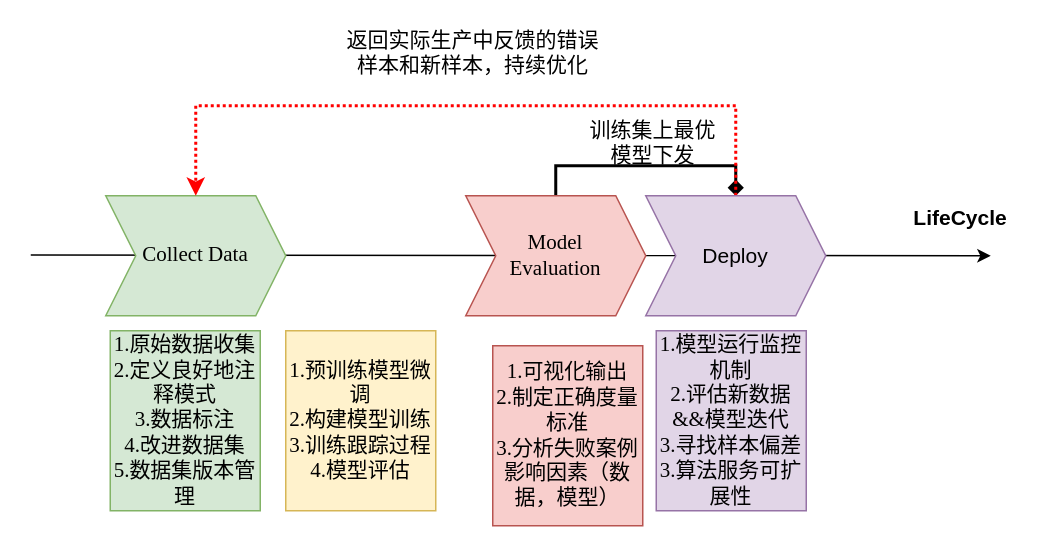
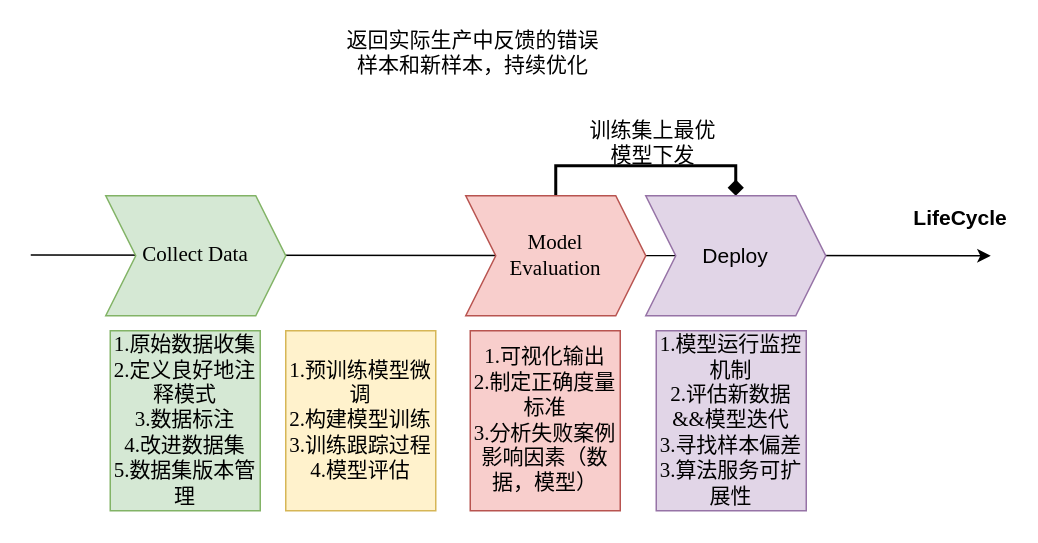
- <mxCell id="6" style="edgeStyle=orthogonalEdgeStyle;rounded=0;orthogonalLoop=1;jettySize=auto;html=1;exitX=0.5;exitY=0;exitDx=0;exitDy=0;entryX=0.5;entryY=0;entryDx=0;entryDy=0;fontFamily=Times New Roman;fontSize=14;dashed=1;dashPattern=1 1;strokeWidth=2;strokeColor=#FF0000;" edge="1" parent="1" source="7" target="3"><mxGeometry relative="1" as="geometry"><Array as="points"><mxPoint x="490" y="70" /><mxPoint x="130" y="70" /></Array></mxGeometry></mxCell>
- <mxCell id="11" value="1.可视化输出&lt;br&gt;2.制定正确度量标准&lt;br&gt;3.分析失败案例影响因素（数据，模型）" style="text;html=1;strokeColor=#b85450;fillColor=#f8cecc;align=center;verticalAlign=middle;whiteSpace=wrap;rounded=0;fontSize=14;fontFamily=Times New Roman;" vertex="1" parent="1"><mxGeometry x="328" y="230" width="100" height="120" as="geometry" /></mxCell>
+ <mxCell id="11" value="1.可视化输出&lt;br&gt;2.制定正确度量标准&lt;br&gt;3.分析失败案例影响因素（数据，模型）" style="text;html=1;strokeColor=#b85450;fillColor=#f8cecc;align=center;verticalAlign=middle;whiteSpace=wrap;rounded=0;fontSize=14;fontFamily=Times New Roman;" vertex="1" parent="1"><mxGeometry x="313" y="220" width="100" height="120" as="geometry" /></mxCell>
